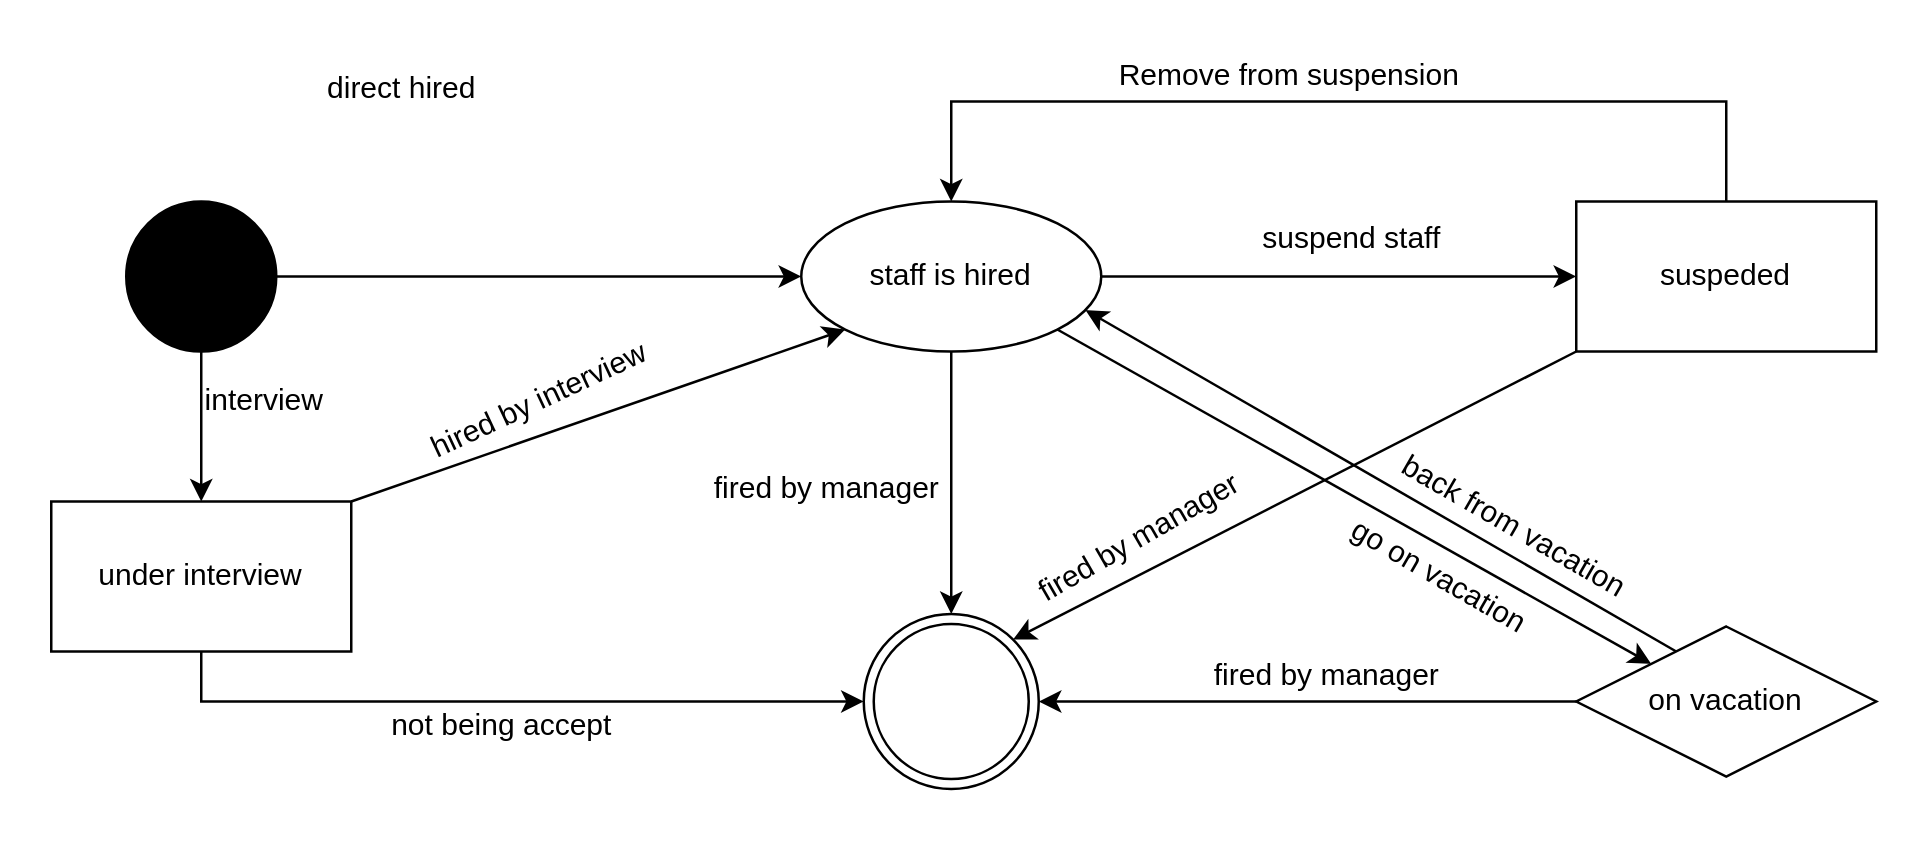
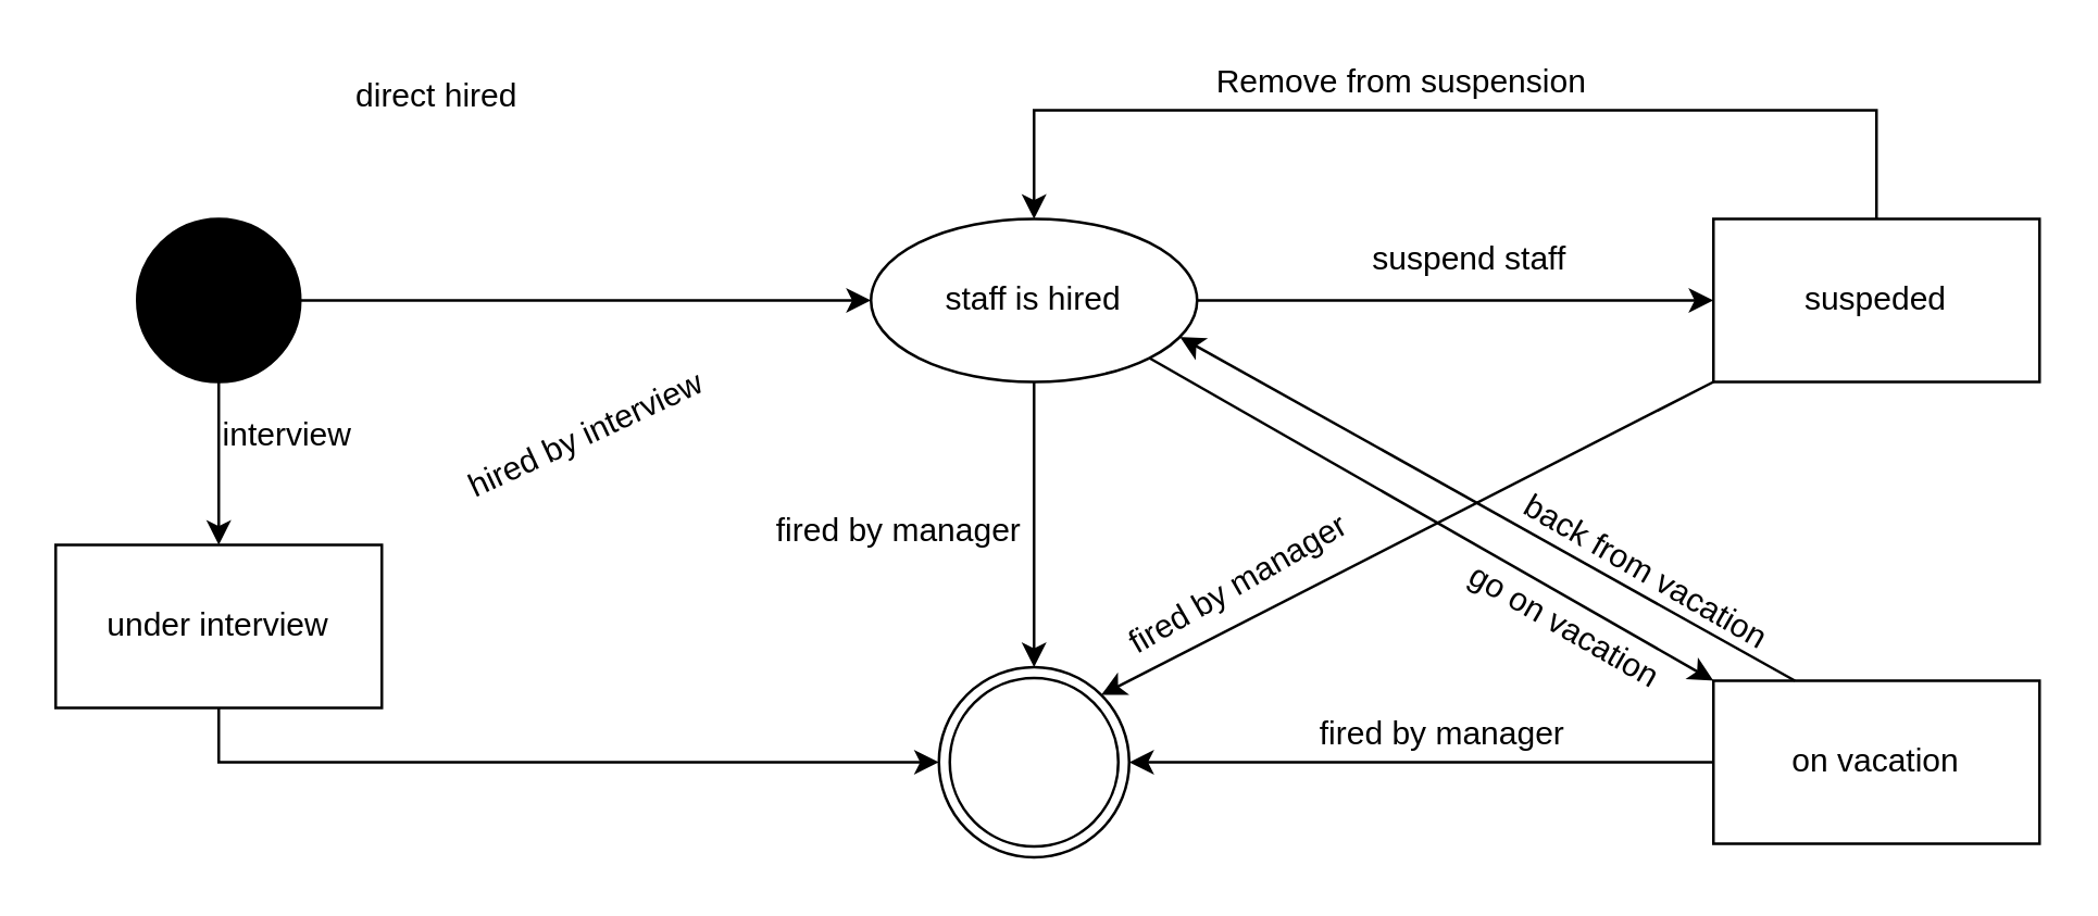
- <mxCell id="28" value="" style="endArrow=classic;html=1;exitX=1;exitY=0;exitDx=0;exitDy=0;entryX=0;entryY=1;entryDx=0;entryDy=0;" edge="1" parent="1" source="25" target="7"><mxGeometry width="50" height="50" relative="1" as="geometry"><mxPoint x="480" y="200" as="sourcePoint" /><mxPoint x="530" y="150" as="targetPoint" /></mxGeometry></mxCell>
- <mxCell id="13" value="on vacation" style="rhombus;whiteSpace=wrap;html=1;fillColor=#FFFFFF;" vertex="1" parent="1"><mxGeometry x="630" y="250" width="120" height="60" as="geometry" /></mxCell>
+ <mxCell id="13" value="on vacation" style="whiteSpace=wrap;html=1;fillColor=#FFFFFF;" vertex="1" parent="1"><mxGeometry x="630" y="250" width="120" height="60" as="geometry" /></mxCell>
- <mxCell id="27" value="not being accept" style="text;html=1;align=center;verticalAlign=middle;resizable=0;points=[];autosize=1;" vertex="1" parent="1"><mxGeometry x="150" y="280" width="100" height="20" as="geometry" /></mxCell>
